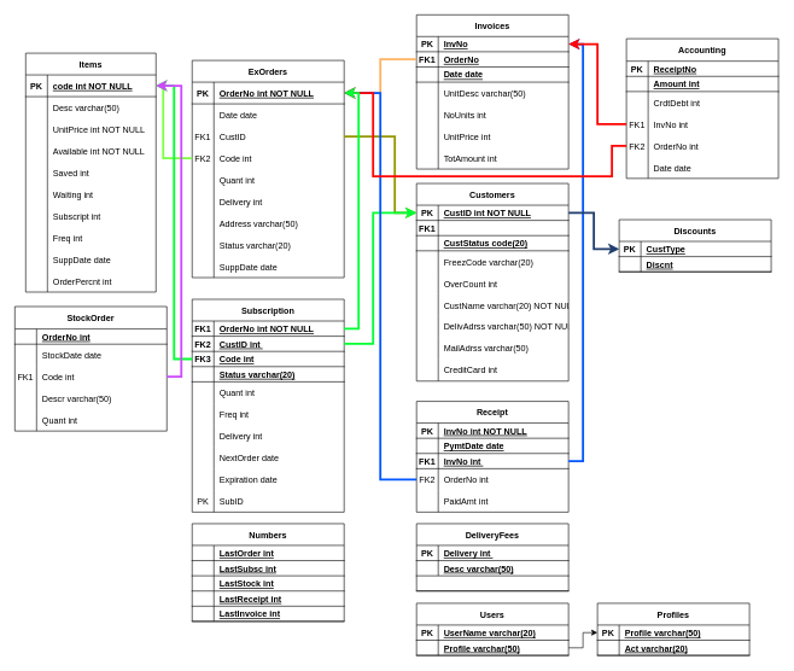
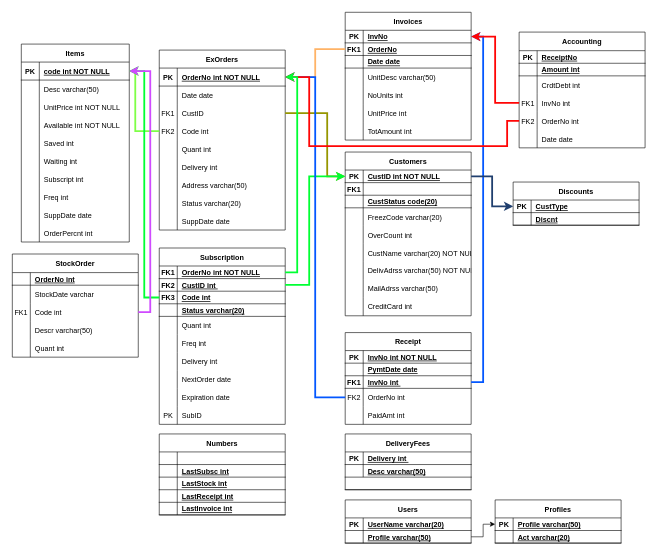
- <mxCell id="191" value="StockDate date" style="shape=partialRectangle;overflow=hidden;connectable=0;fillColor=none;top=0;left=0;bottom=0;right=0;align=left;spacingLeft=6;" parent="189" vertex="1"><mxGeometry x="30" width="180" height="30" as="geometry"><mxRectangle width="180" height="30" as="alternateBounds" /></mxGeometry></mxCell>
+ <mxCell id="191" value="StockDate varchar" style="shape=partialRectangle;overflow=hidden;connectable=0;fillColor=none;top=0;left=0;bottom=0;right=0;align=left;spacingLeft=6;" parent="189" vertex="1"><mxGeometry x="30" width="180" height="30" as="geometry"><mxRectangle width="180" height="30" as="alternateBounds" /></mxGeometry></mxCell>
- <mxCell id="220" value="LastOrder int" style="shape=partialRectangle;overflow=hidden;connectable=0;fillColor=none;top=0;left=0;bottom=0;right=0;align=left;spacingLeft=6;fontStyle=5;" parent="218" vertex="1"><mxGeometry x="30" width="180" height="21" as="geometry"><mxRectangle width="180" height="21" as="alternateBounds" /></mxGeometry></mxCell>
